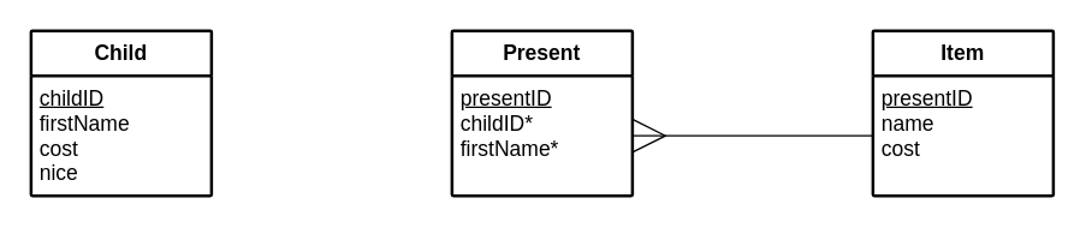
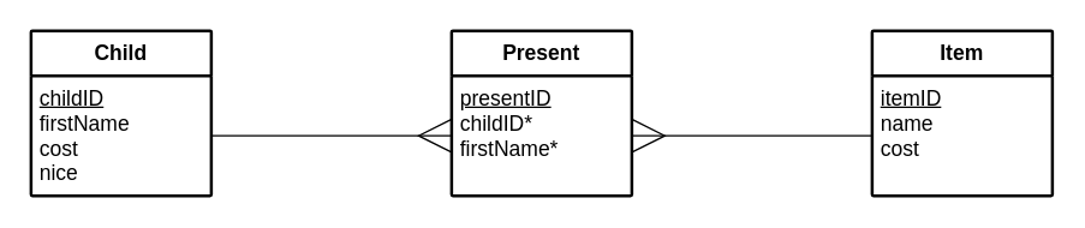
- <mxCell id="9" value="&lt;font style=&quot;font-size: 14px;&quot;&gt;&lt;u style=&quot;&quot;&gt;presentID&lt;/u&gt;&lt;br&gt;name&lt;br&gt;&lt;/font&gt;&lt;div&gt;&lt;font style=&quot;font-size: 14px;&quot;&gt;cost&lt;/font&gt;&lt;/div&gt;" style="align=left;strokeColor=none;fillColor=none;spacingLeft=4;fontSize=12;verticalAlign=top;resizable=0;rotatable=0;part=1;html=1;" parent="8" vertex="1"><mxGeometry y="30" width="120" height="80" as="geometry" /></mxCell>
+ <mxCell id="9" value="&lt;font style=&quot;font-size: 14px;&quot;&gt;&lt;u style=&quot;&quot;&gt;itemID&lt;/u&gt;&lt;br&gt;name&lt;br&gt;&lt;/font&gt;&lt;div&gt;&lt;font style=&quot;font-size: 14px;&quot;&gt;cost&lt;/font&gt;&lt;/div&gt;" style="align=left;strokeColor=none;fillColor=none;spacingLeft=4;fontSize=12;verticalAlign=top;resizable=0;rotatable=0;part=1;html=1;" parent="8" vertex="1"><mxGeometry y="30" width="120" height="80" as="geometry" /></mxCell>
+ <mxCell id="7" style="rounded=0;orthogonalLoop=1;jettySize=auto;html=1;exitX=1;exitY=0.5;exitDx=0;exitDy=0;entryX=0;entryY=0.5;entryDx=0;entryDy=0;endArrow=ERmany;endFill=0;endSize=20;" parent="1" source="3" target="6" edge="1"><mxGeometry relative="1" as="geometry" /></mxCell>
